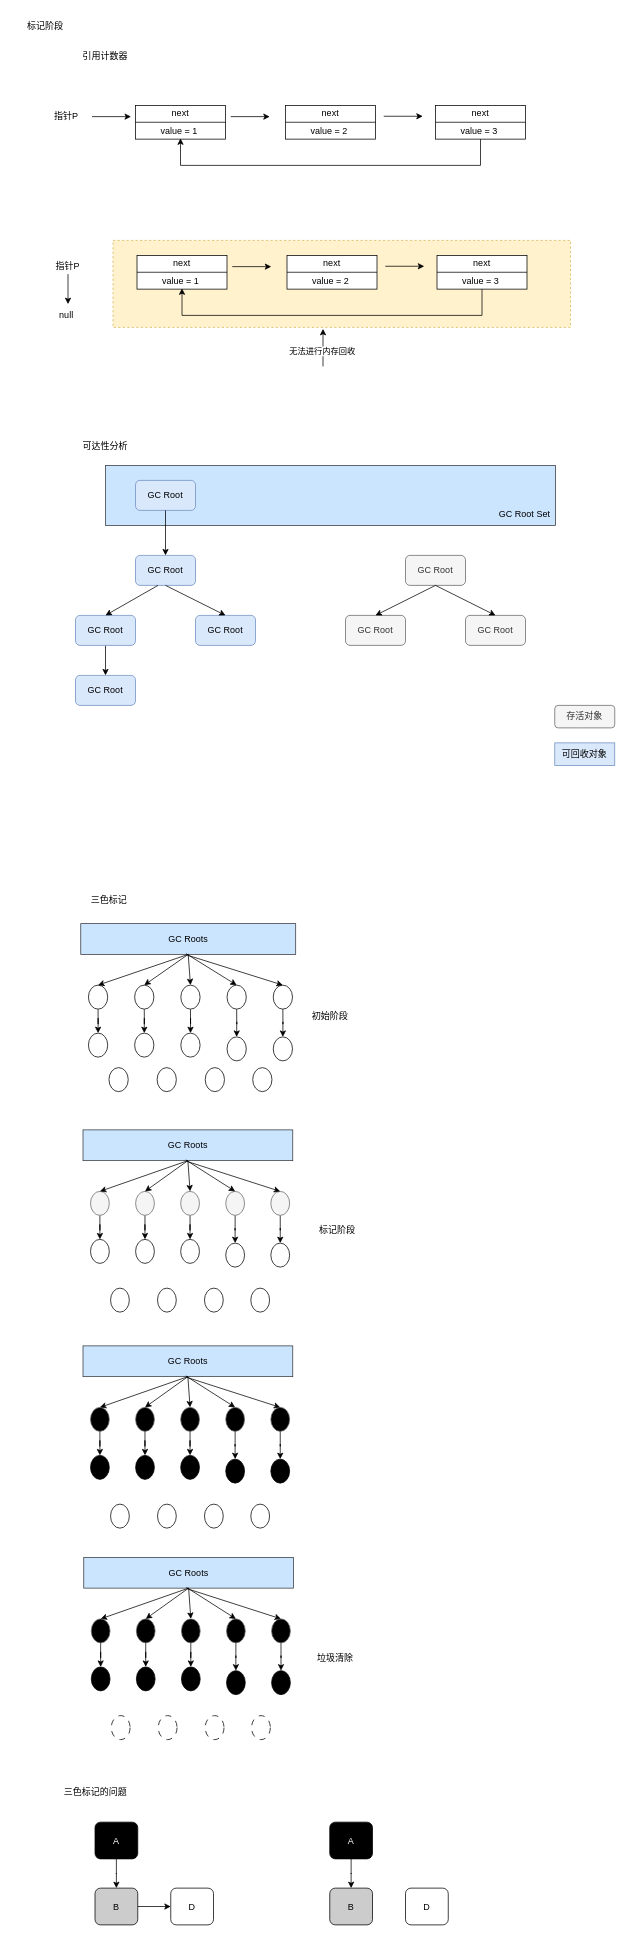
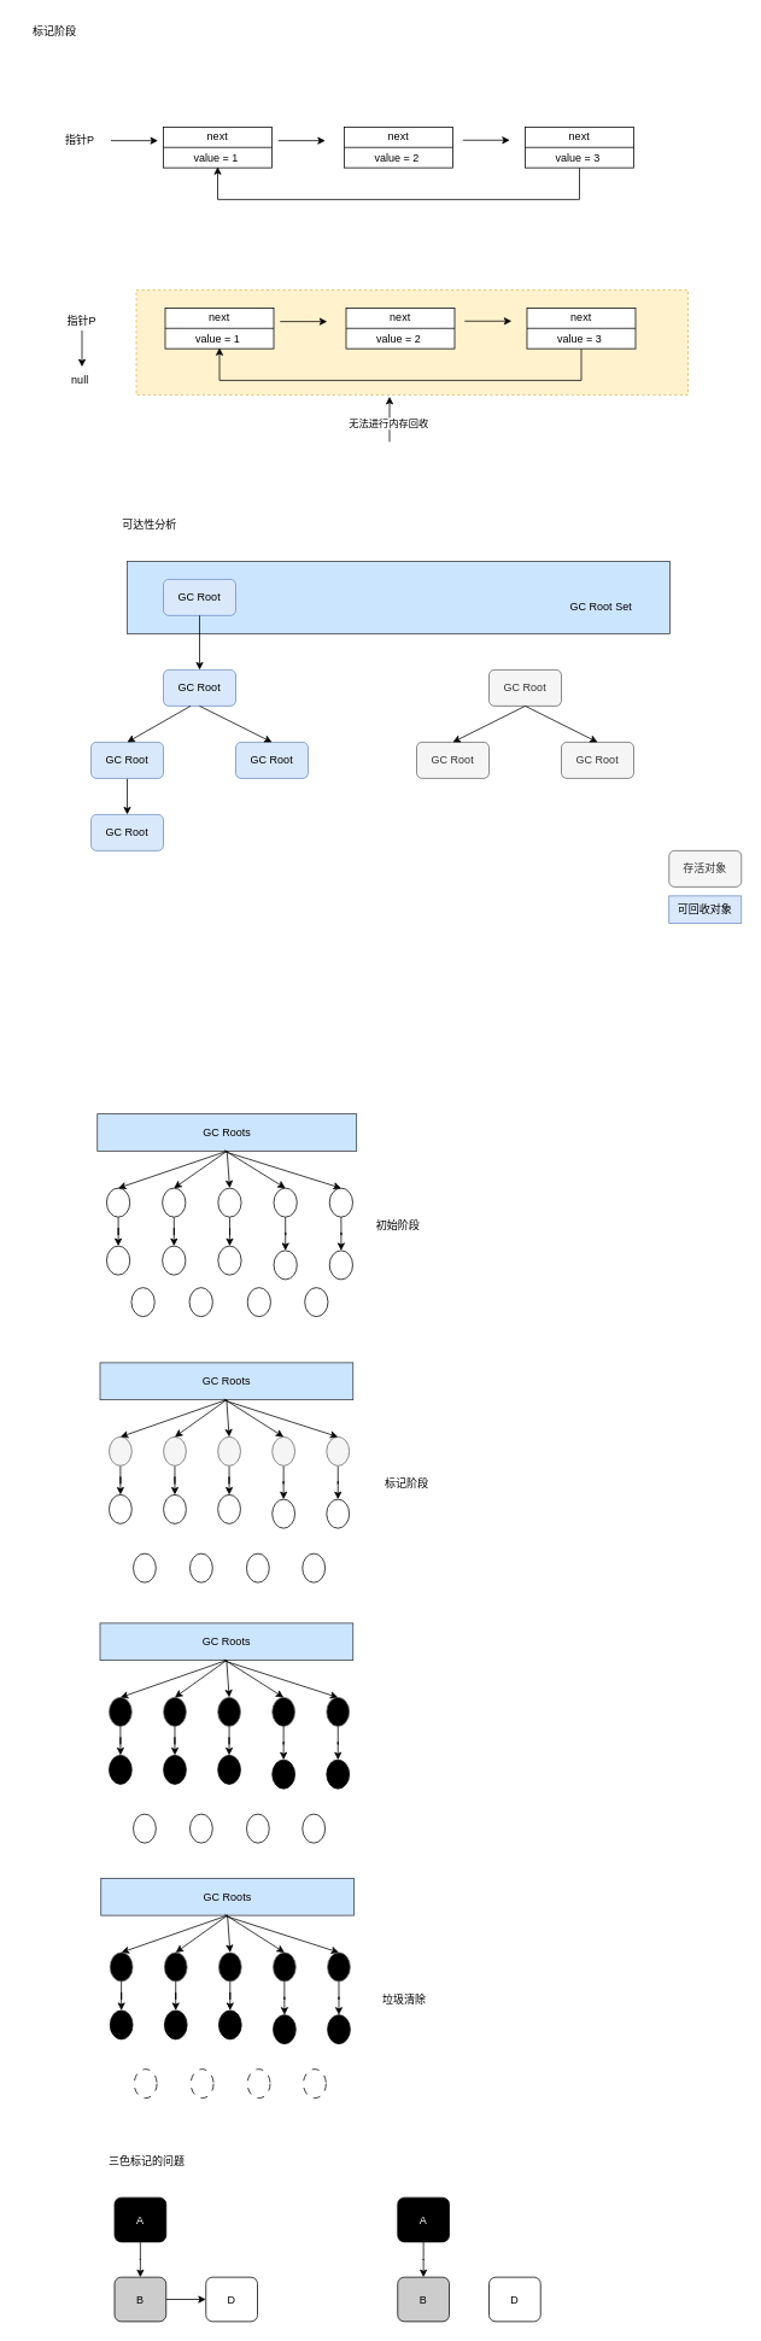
- <mxCell id="3" value="引用计数器" style="text;html=1;align=center;verticalAlign=middle;whiteSpace=wrap;rounded=0;convertToSvg=0;" parent="1" vertex="1"><mxGeometry x="100" y="60" width="80" height="30" as="geometry" /></mxCell>
- <mxCell id="44" value="可达性分析" style="text;html=1;align=center;verticalAlign=middle;whiteSpace=wrap;rounded=0;convertToSvg=0;" parent="1" vertex="1"><mxGeometry x="100" y="580" width="80" height="30" as="geometry" /></mxCell>
+ <mxCell id="44" value="可达性分析" style="text;html=1;align=center;verticalAlign=middle;whiteSpace=wrap;rounded=0;convertToSvg=0;" parent="1" vertex="1"><mxGeometry x="125" y="565" width="80" height="30" as="geometry" /></mxCell>
- <mxCell id="46" value="GC Root Set" style="text;html=1;align=center;verticalAlign=middle;whiteSpace=wrap;rounded=0;" parent="1" vertex="1"><mxGeometry x="659" y="670" width="80" height="30" as="geometry" /></mxCell>
+ <mxCell id="46" value="GC Root Set" style="text;html=1;align=center;verticalAlign=middle;whiteSpace=wrap;rounded=0;" parent="1" vertex="1"><mxGeometry x="624" y="655" width="80" height="30" as="geometry" /></mxCell>
- <mxCell id="61" value="存活对象" style="rounded=1;whiteSpace=wrap;html=1;fillColor=#f5f5f5;fontColor=#333333;strokeColor=#666666;" parent="1" vertex="1"><mxGeometry x="739" y="940" width="80" height="30" as="geometry" /></mxCell>
+ <mxCell id="61" value="存活对象" style="rounded=1;whiteSpace=wrap;html=1;fillColor=#f5f5f5;fontColor=#333333;strokeColor=#666666;" parent="1" vertex="1"><mxGeometry x="739" y="940" width="80" height="40" as="geometry" /></mxCell>
- <mxCell id="64" value="三色标记" style="text;html=1;align=center;verticalAlign=middle;whiteSpace=wrap;rounded=0;convertToSvg=0;" vertex="1" parent="1"><mxGeometry x="105" y="1185" width="80" height="30" as="geometry" /></mxCell>
- <mxCell id="172" value="三色标记的问题" style="text;html=1;align=center;verticalAlign=middle;whiteSpace=wrap;rounded=0;" vertex="1" parent="1"><mxGeometry x="75" y="2374" width="104" height="30" as="geometry" /></mxCell>
+ <mxCell id="172" value="三色标记的问题" style="text;html=1;align=center;verticalAlign=middle;whiteSpace=wrap;rounded=0;" vertex="1" parent="1"><mxGeometry x="110" y="2374" width="104" height="30" as="geometry" /></mxCell>
